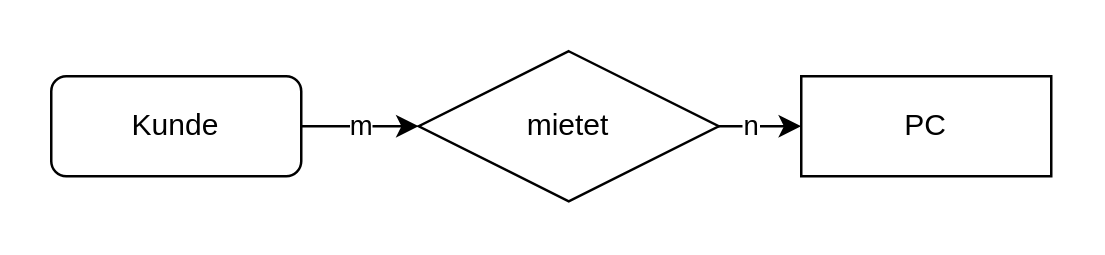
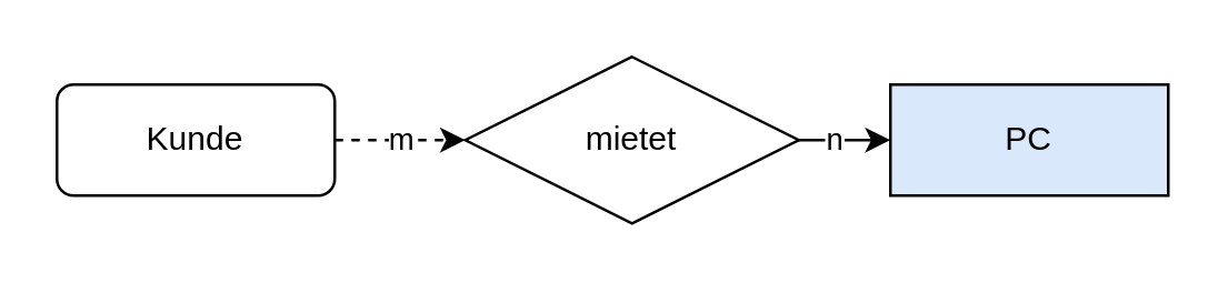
- <mxCell id="2" value="m" style="edgeStyle=none;html=1;exitX=1;exitY=0.5;exitDx=0;exitDy=0;entryX=0;entryY=0.5;entryDx=0;entryDy=0;" edge="1" parent="1" source="3" target="6"><mxGeometry relative="1" as="geometry" /></mxCell>
+ <mxCell id="2" value="m" style="edgeStyle=none;html=1;exitX=1;exitY=0.5;exitDx=0;exitDy=0;entryX=0;entryY=0.5;entryDx=0;entryDy=0;dashed=1;" edge="1" parent="1" source="3" target="6"><mxGeometry relative="1" as="geometry" /></mxCell>
- <mxCell id="4" value="PC" style="whiteSpace=wrap;html=1;align=center;" vertex="1" parent="1"><mxGeometry x="320" y="30" width="100" height="40" as="geometry" /></mxCell>
+ <mxCell id="4" value="PC" style="whiteSpace=wrap;html=1;align=center;fillColor=#dae8fc;" vertex="1" parent="1"><mxGeometry x="320" y="30" width="100" height="40" as="geometry" /></mxCell>
